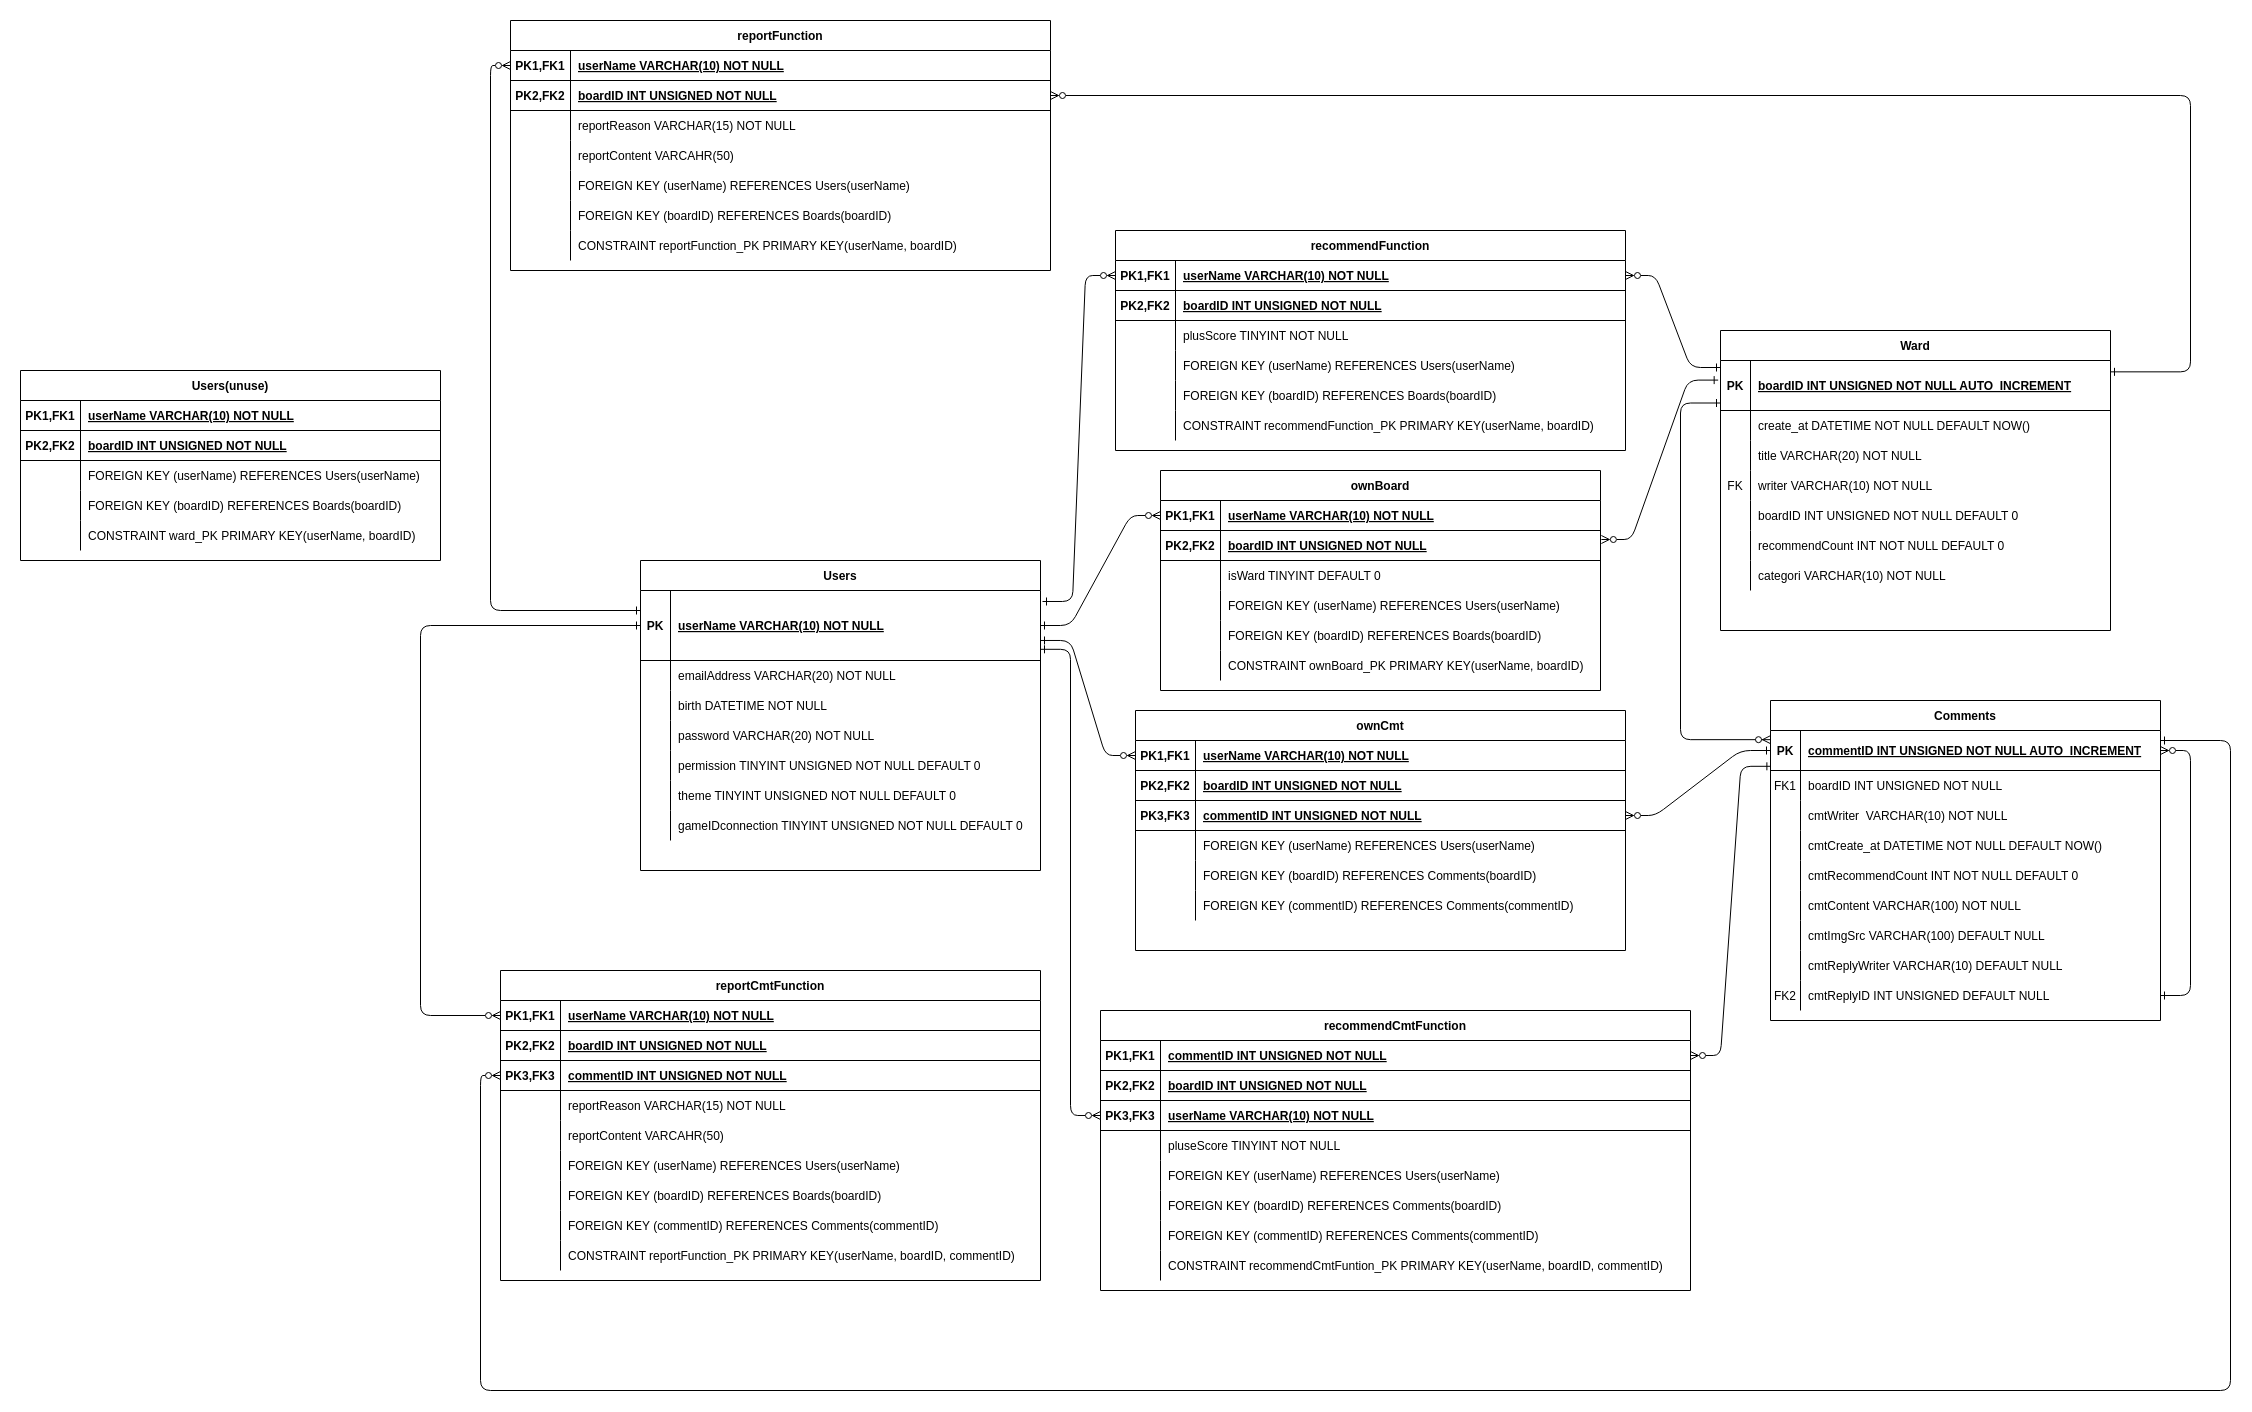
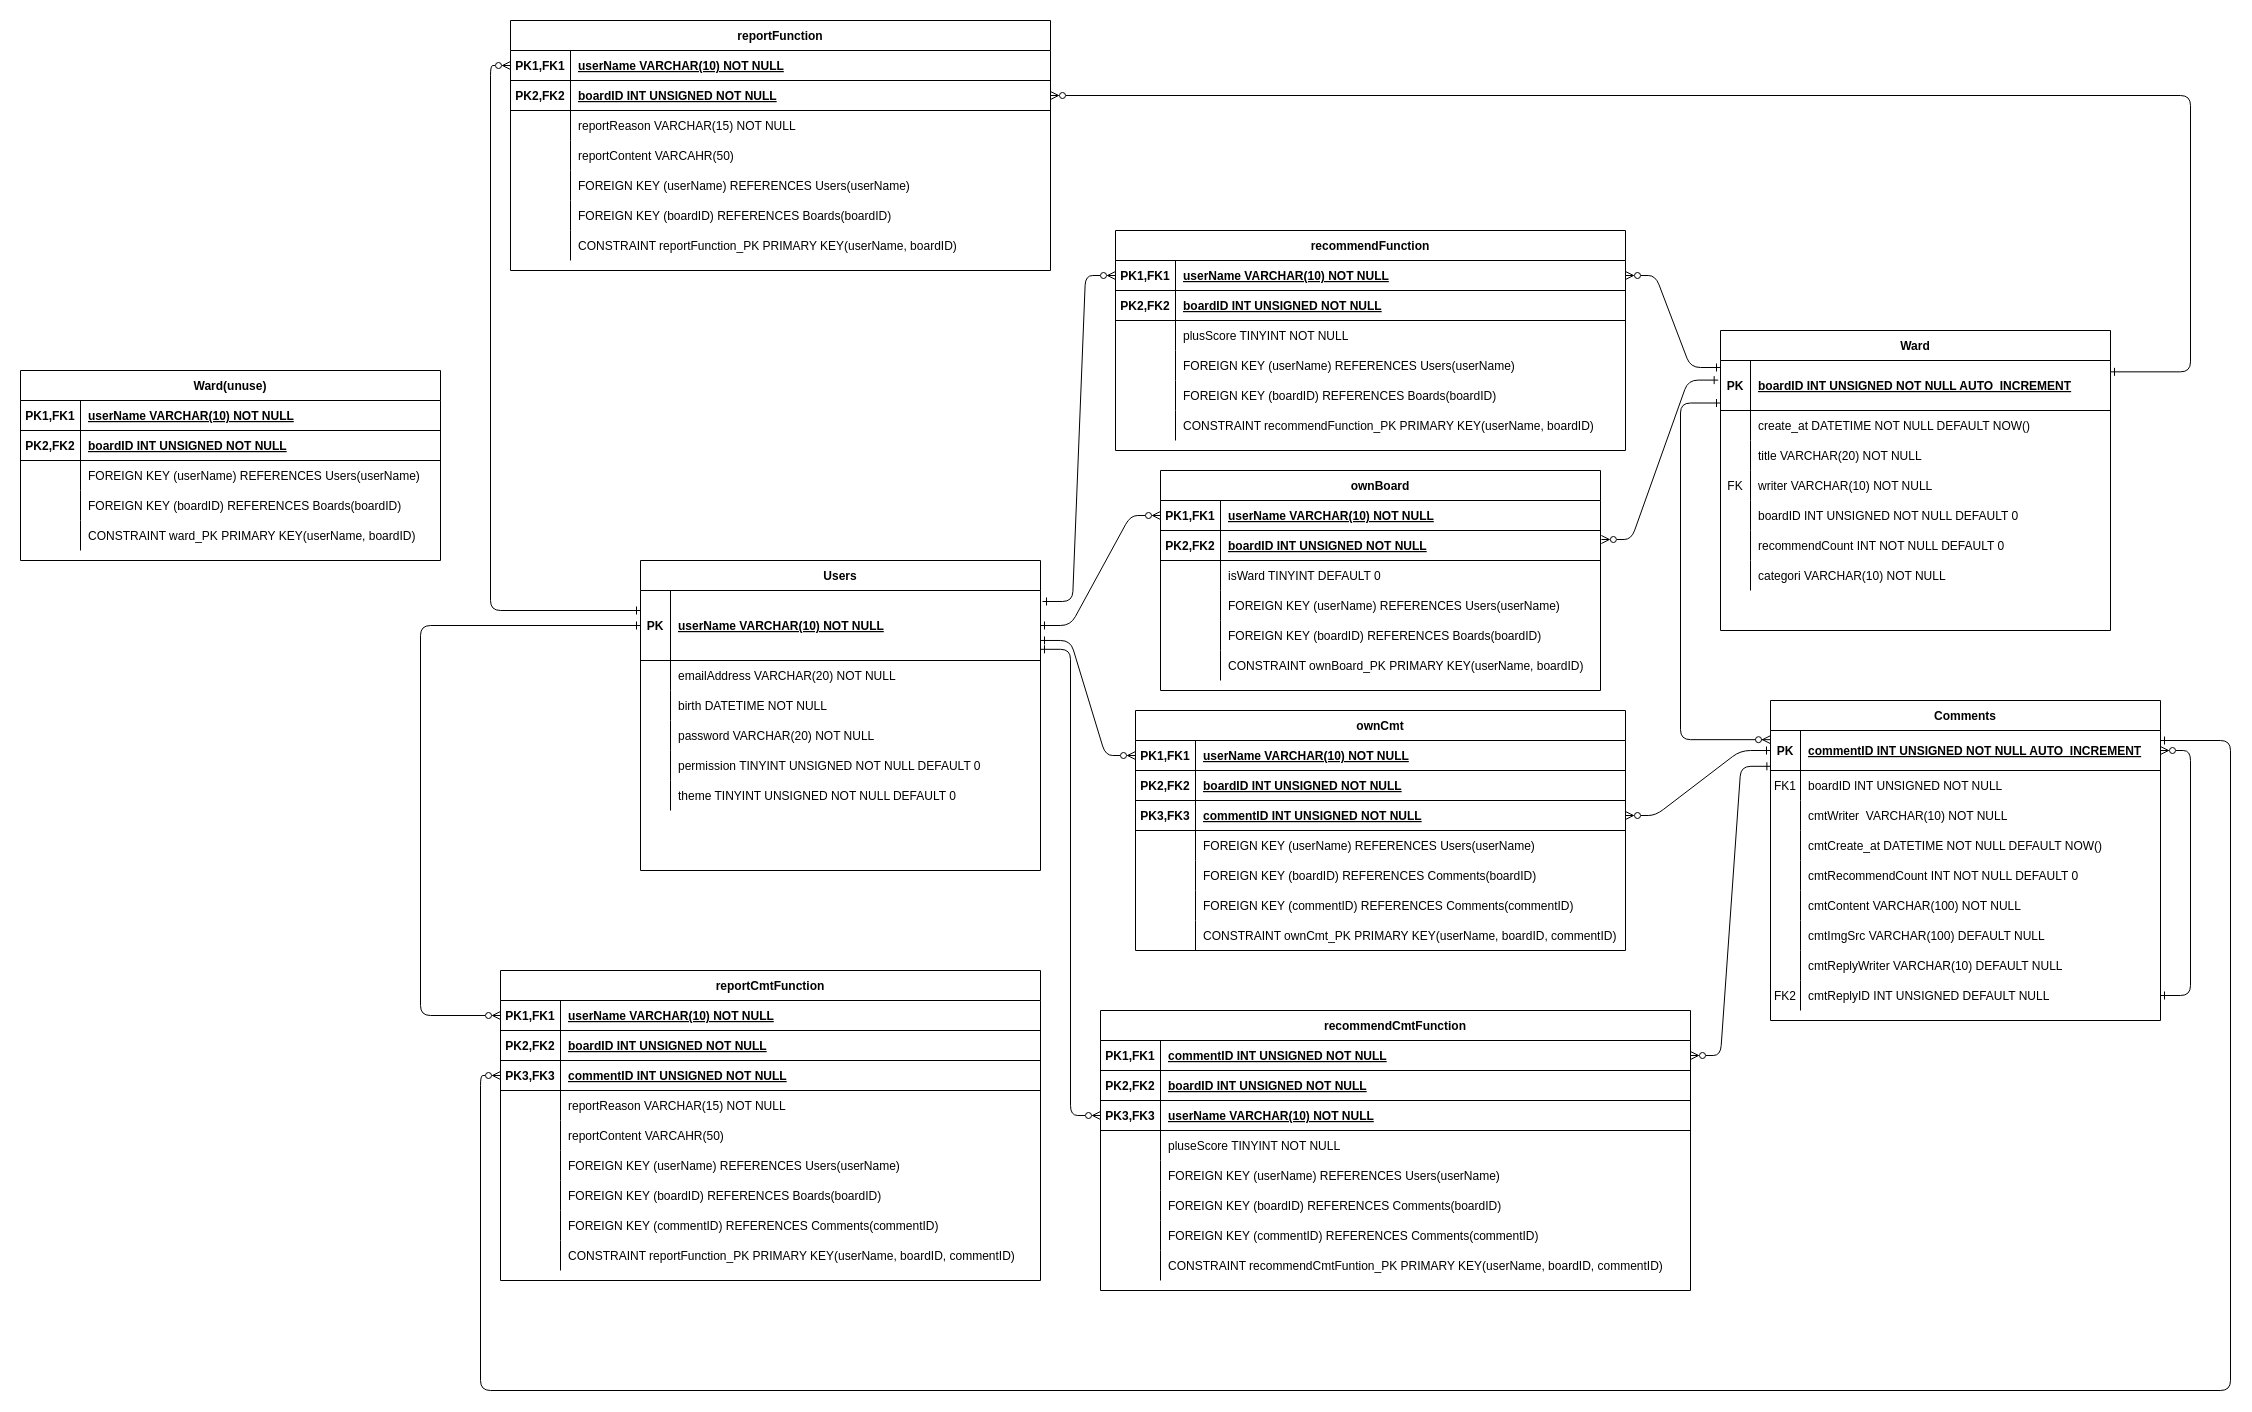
- <mxCell id="100" value="Users(unuse)" style="shape=table;startSize=30;container=1;collapsible=1;childLayout=tableLayout;fixedRows=1;rowLines=0;fontStyle=1;align=center;resizeLast=1;" vertex="1" parent="1"><mxGeometry x="20" y="370" width="420" height="190" as="geometry" /></mxCell>
+ <mxCell id="100" value="Ward(unuse)" style="shape=table;startSize=30;container=1;collapsible=1;childLayout=tableLayout;fixedRows=1;rowLines=0;fontStyle=1;align=center;resizeLast=1;" vertex="1" parent="1"><mxGeometry x="20" y="370" width="420" height="190" as="geometry" /></mxCell>
- <mxCell id="24" value="gameIDconnection TINYINT UNSIGNED NOT NULL DEFAULT 0" style="shape=partialRectangle;overflow=hidden;connectable=0;fillColor=none;top=0;left=0;bottom=0;right=0;align=left;spacingLeft=6;" vertex="1" parent="22"><mxGeometry x="30" width="370" height="30" as="geometry"><mxRectangle width="370" height="30" as="alternateBounds" /></mxGeometry></mxCell>
+ <mxCell id="156" value="CONSTRAINT ownCmt_PK PRIMARY KEY(userName, boardID, commentID)" style="shape=partialRectangle;overflow=hidden;connectable=0;fillColor=none;top=0;left=0;bottom=0;right=0;align=left;spacingLeft=6;" vertex="1" parent="154"><mxGeometry x="60" width="430" height="30" as="geometry"><mxRectangle width="430" height="30" as="alternateBounds" /></mxGeometry></mxCell>
